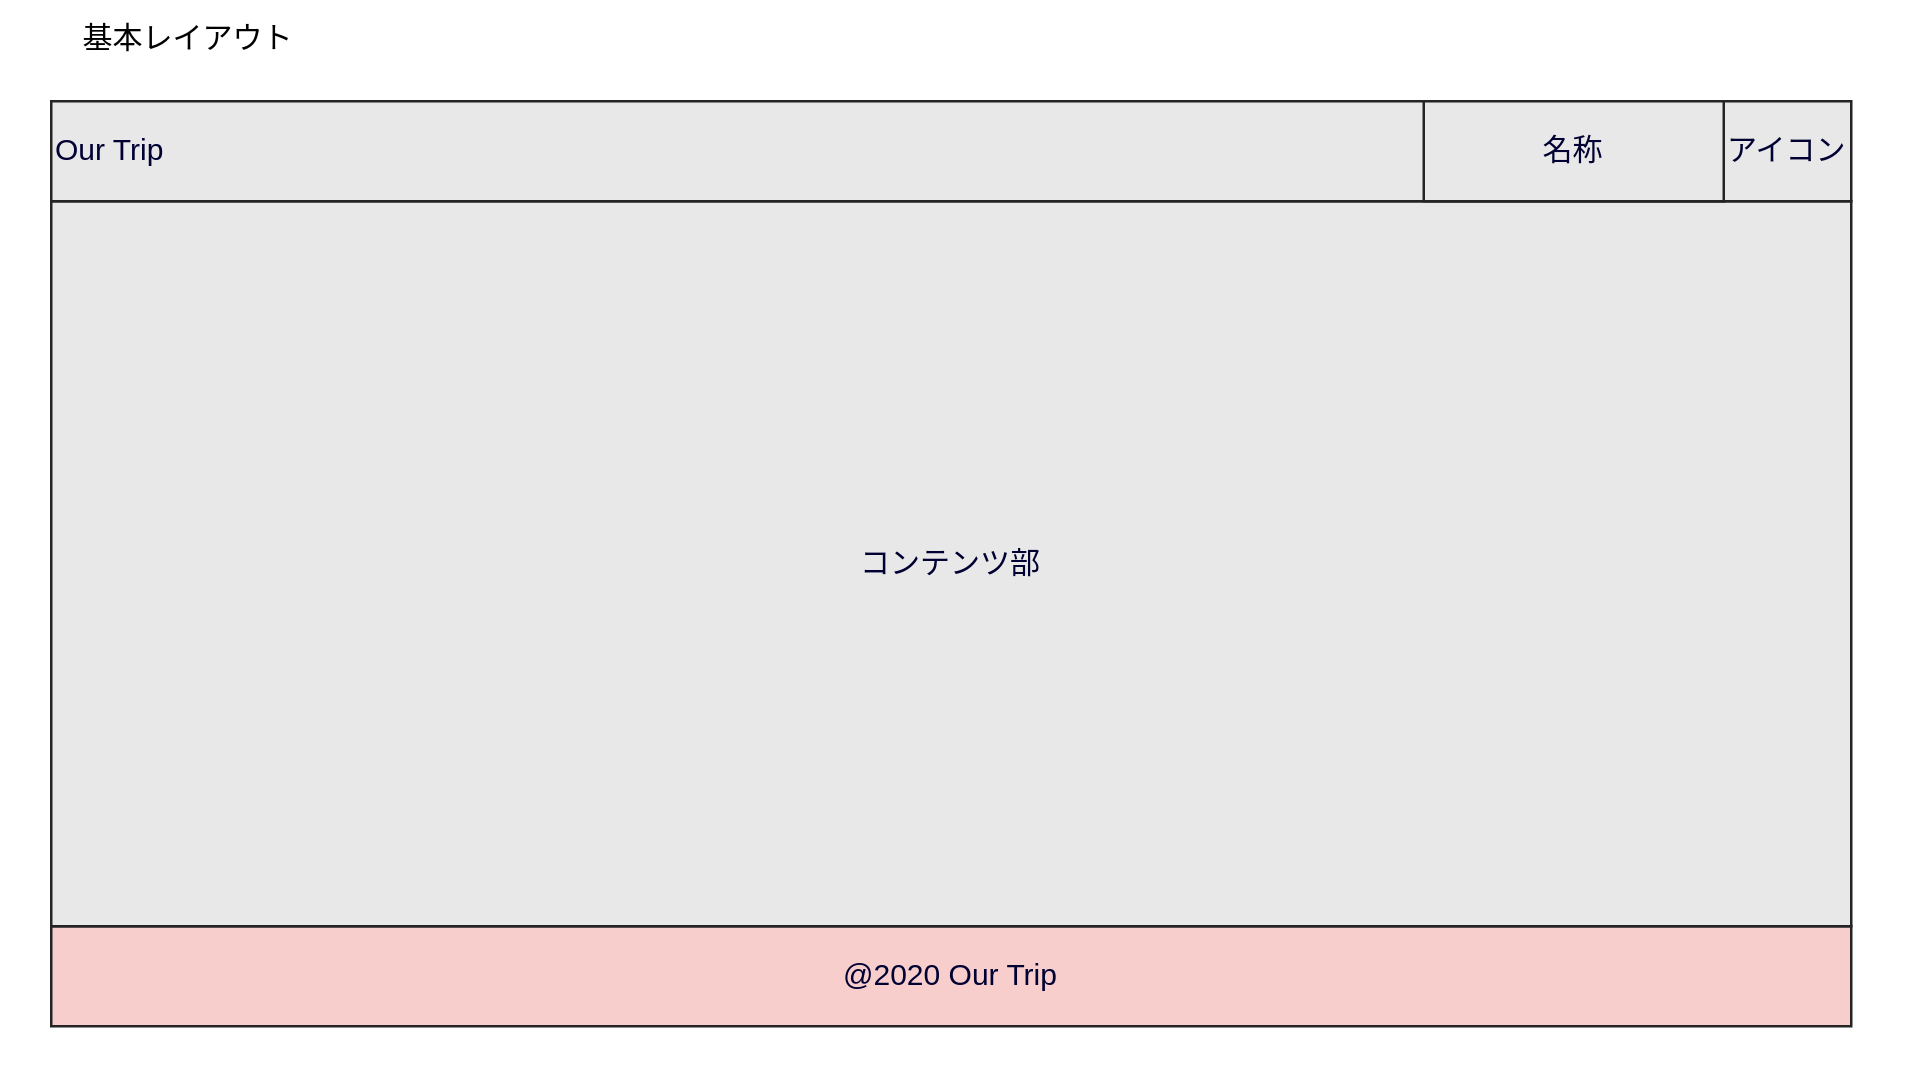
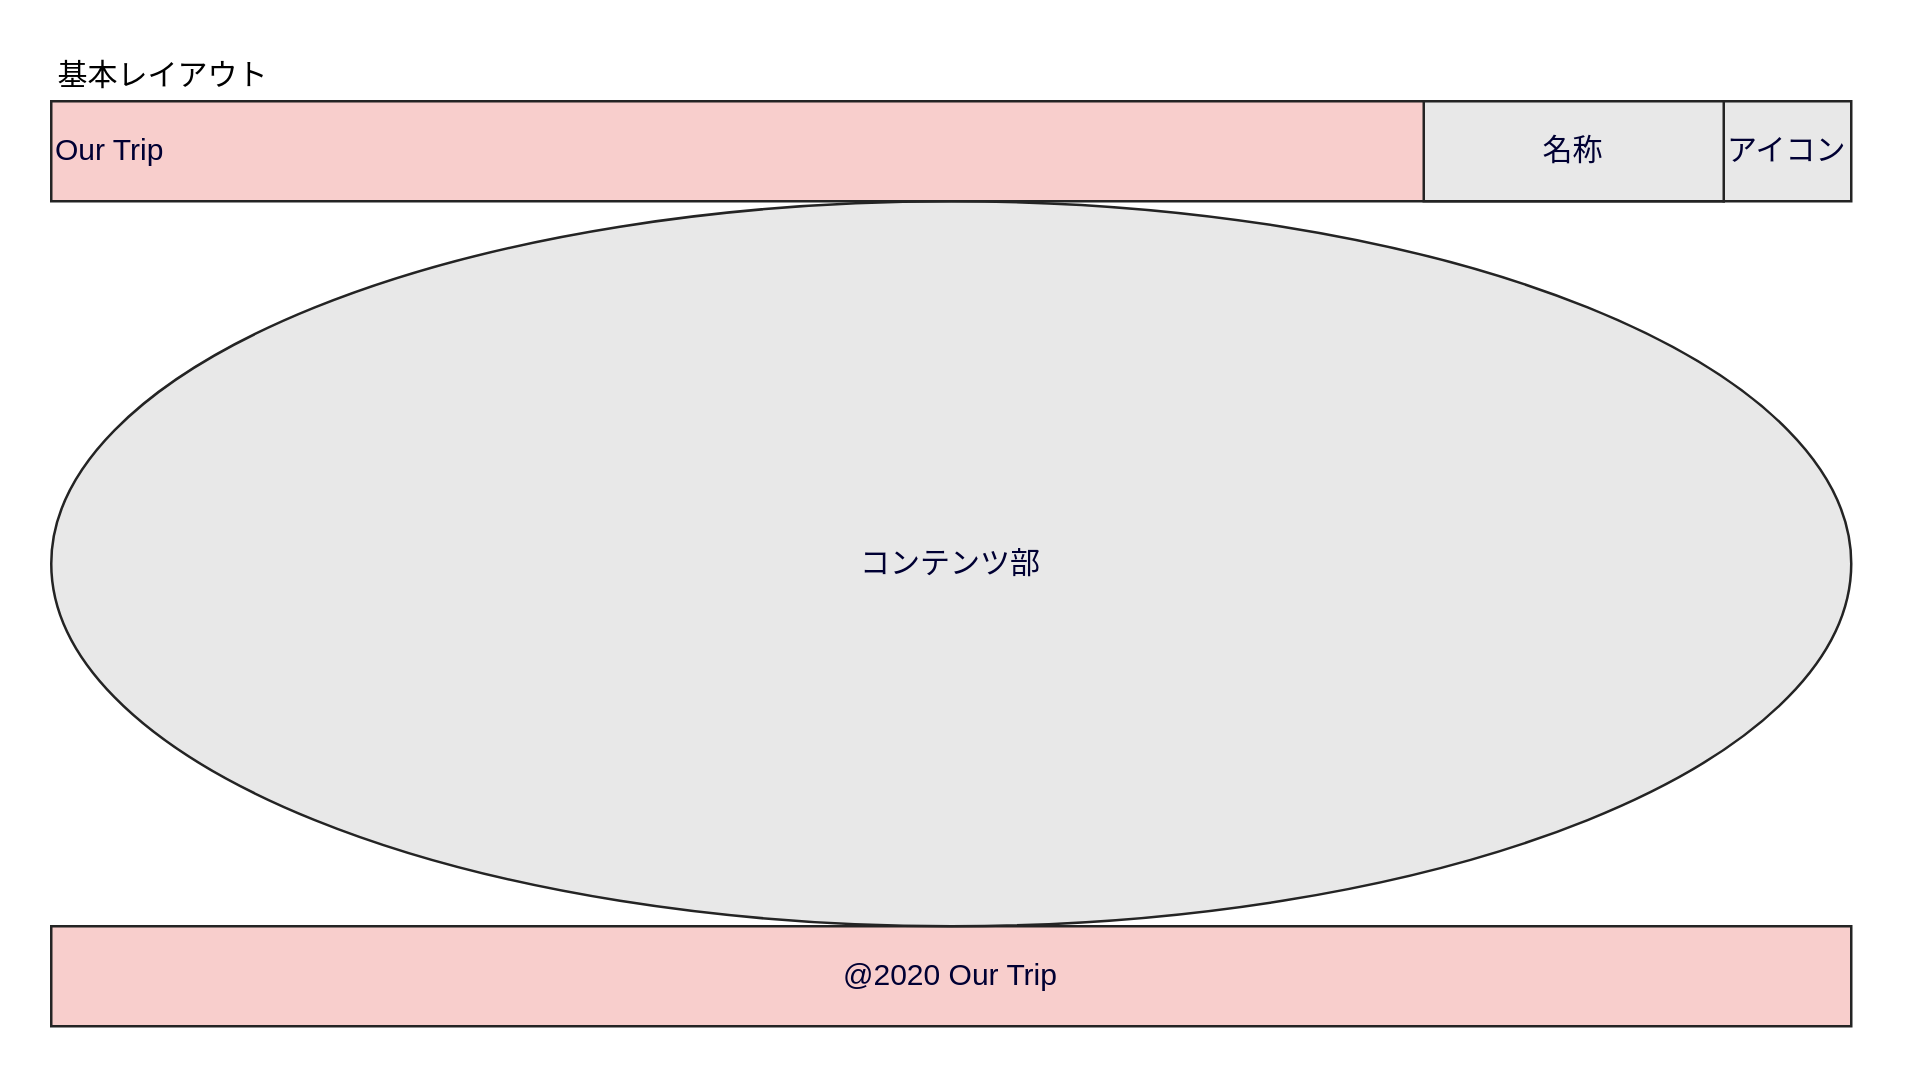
- <mxCell id="3" value="基本レイアウト" style="text;html=1;align=left;verticalAlign=middle;resizable=0;points=[];autosize=1;" parent="1" vertex="1"><mxGeometry x="31" y="5" width="90" height="20" as="geometry" /></mxCell>
+ <mxCell id="3" value="基本レイアウト" style="text;html=1;align=left;verticalAlign=middle;resizable=0;points=[];autosize=1;" parent="1" vertex="1"><mxGeometry x="21" y="20" width="90" height="20" as="geometry" /></mxCell>
- <mxCell id="6" value="Our Trip" style="rounded=0;whiteSpace=wrap;html=1;fillColor=#E8E8E8;fontColor=#000033;strokeColor=#242424;align=left;" parent="1" vertex="1"><mxGeometry x="20" y="40" width="669" height="40" as="geometry" /></mxCell>
+ <mxCell id="6" value="Our Trip" style="rounded=0;whiteSpace=wrap;html=1;fillColor=#f8cecc;fontColor=#000033;strokeColor=#242424;align=left;" parent="1" vertex="1"><mxGeometry x="20" y="40" width="669" height="40" as="geometry" /></mxCell>
- <mxCell id="4" value="コンテンツ部" style="rounded=0;whiteSpace=wrap;html=1;fillColor=#E8E8E8;fontColor=#000033;strokeColor=#242424;align=center;" parent="1" vertex="1"><mxGeometry x="20" y="80" width="720" height="290" as="geometry" /></mxCell>
+ <mxCell id="4" value="コンテンツ部" style="ellipse;whiteSpace=wrap;html=1;fillColor=#E8E8E8;fontColor=#000033;strokeColor=#242424;align=center;" parent="1" vertex="1"><mxGeometry x="20" y="80" width="720" height="290" as="geometry" /></mxCell>
